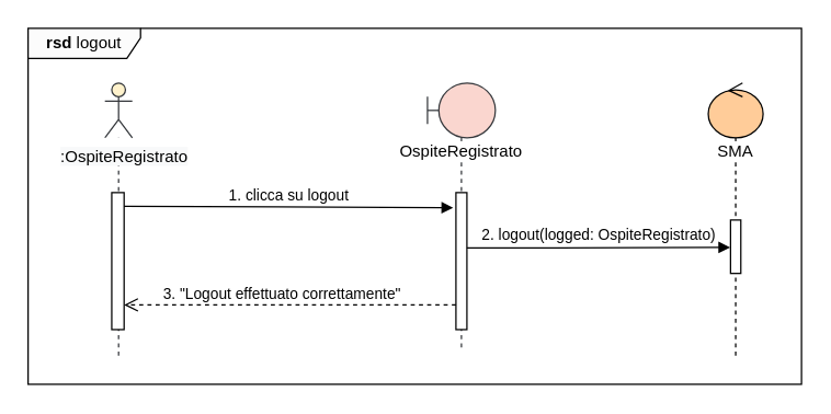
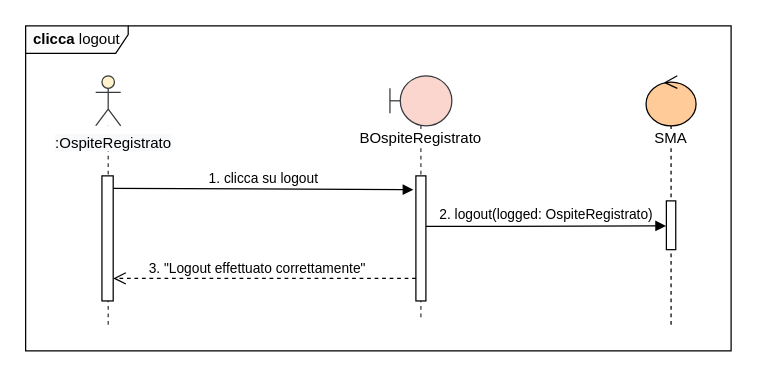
- <mxCell id="2" value="&lt;b&gt;rsd &lt;/b&gt;logout" style="shape=umlFrame;whiteSpace=wrap;html=1;width=82;height=22;fillColor=#FCFCFC;" parent="1" vertex="1"><mxGeometry x="20" y="20" width="564" height="260" as="geometry" /></mxCell>
+ <mxCell id="2" value="&lt;b&gt;clicca &lt;/b&gt;logout" style="shape=umlFrame;whiteSpace=wrap;html=1;width=82;height=22;fillColor=#FCFCFC;" parent="1" vertex="1"><mxGeometry x="20" y="20" width="564" height="260" as="geometry" /></mxCell>
- <mxCell id="3" value="&lt;span style=&quot;background-color: rgb(255 , 255 , 255)&quot;&gt;OspiteRegistrato&lt;/span&gt;" style="shape=umlLifeline;participant=umlBoundary;perimeter=lifelinePerimeter;whiteSpace=wrap;html=1;container=1;collapsible=0;recursiveResize=0;verticalAlign=top;spacingTop=36;outlineConnect=0;strokeColor=#36393d;fillColor=#FAD6CF;" parent="1" vertex="1"><mxGeometry x="311.25" y="60" width="49.5" height="196" as="geometry" /></mxCell>
+ <mxCell id="3" value="&lt;span style=&quot;background-color: rgb(255 , 255 , 255)&quot;&gt;BOspiteRegistrato&lt;/span&gt;" style="shape=umlLifeline;participant=umlBoundary;perimeter=lifelinePerimeter;whiteSpace=wrap;html=1;container=1;collapsible=0;recursiveResize=0;verticalAlign=top;spacingTop=36;outlineConnect=0;strokeColor=#36393d;fillColor=#FAD6CF;" parent="1" vertex="1"><mxGeometry x="311.25" y="60" width="49.5" height="196" as="geometry" /></mxCell>
